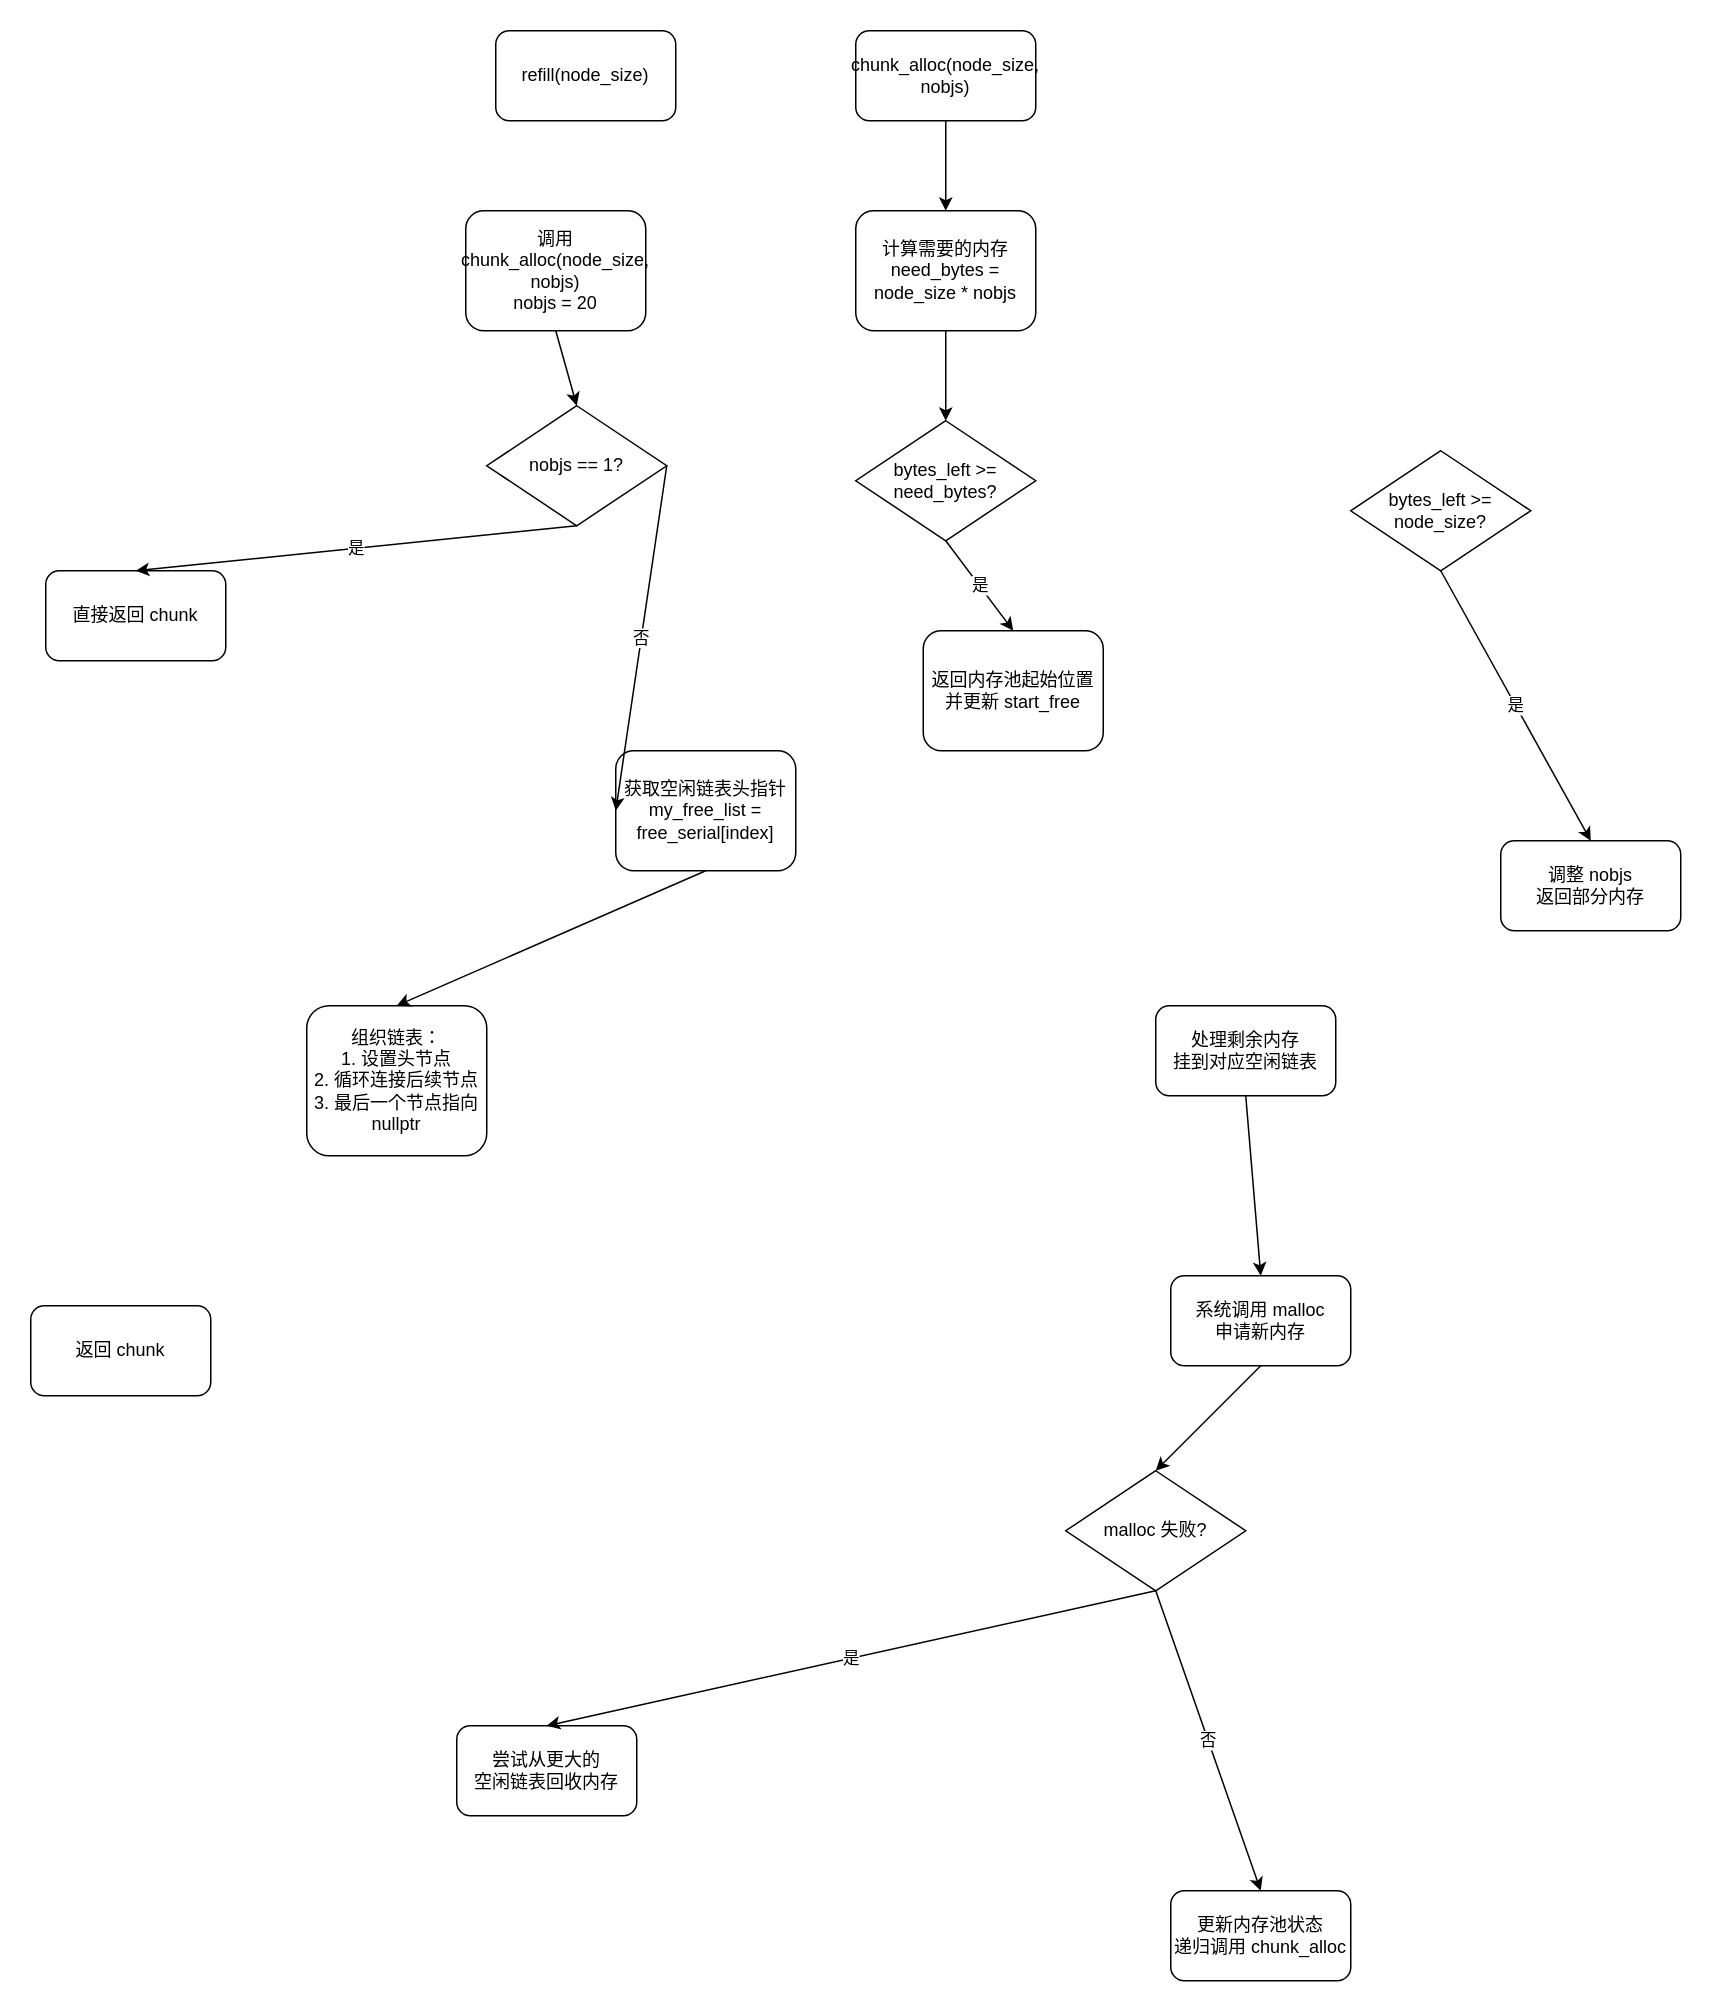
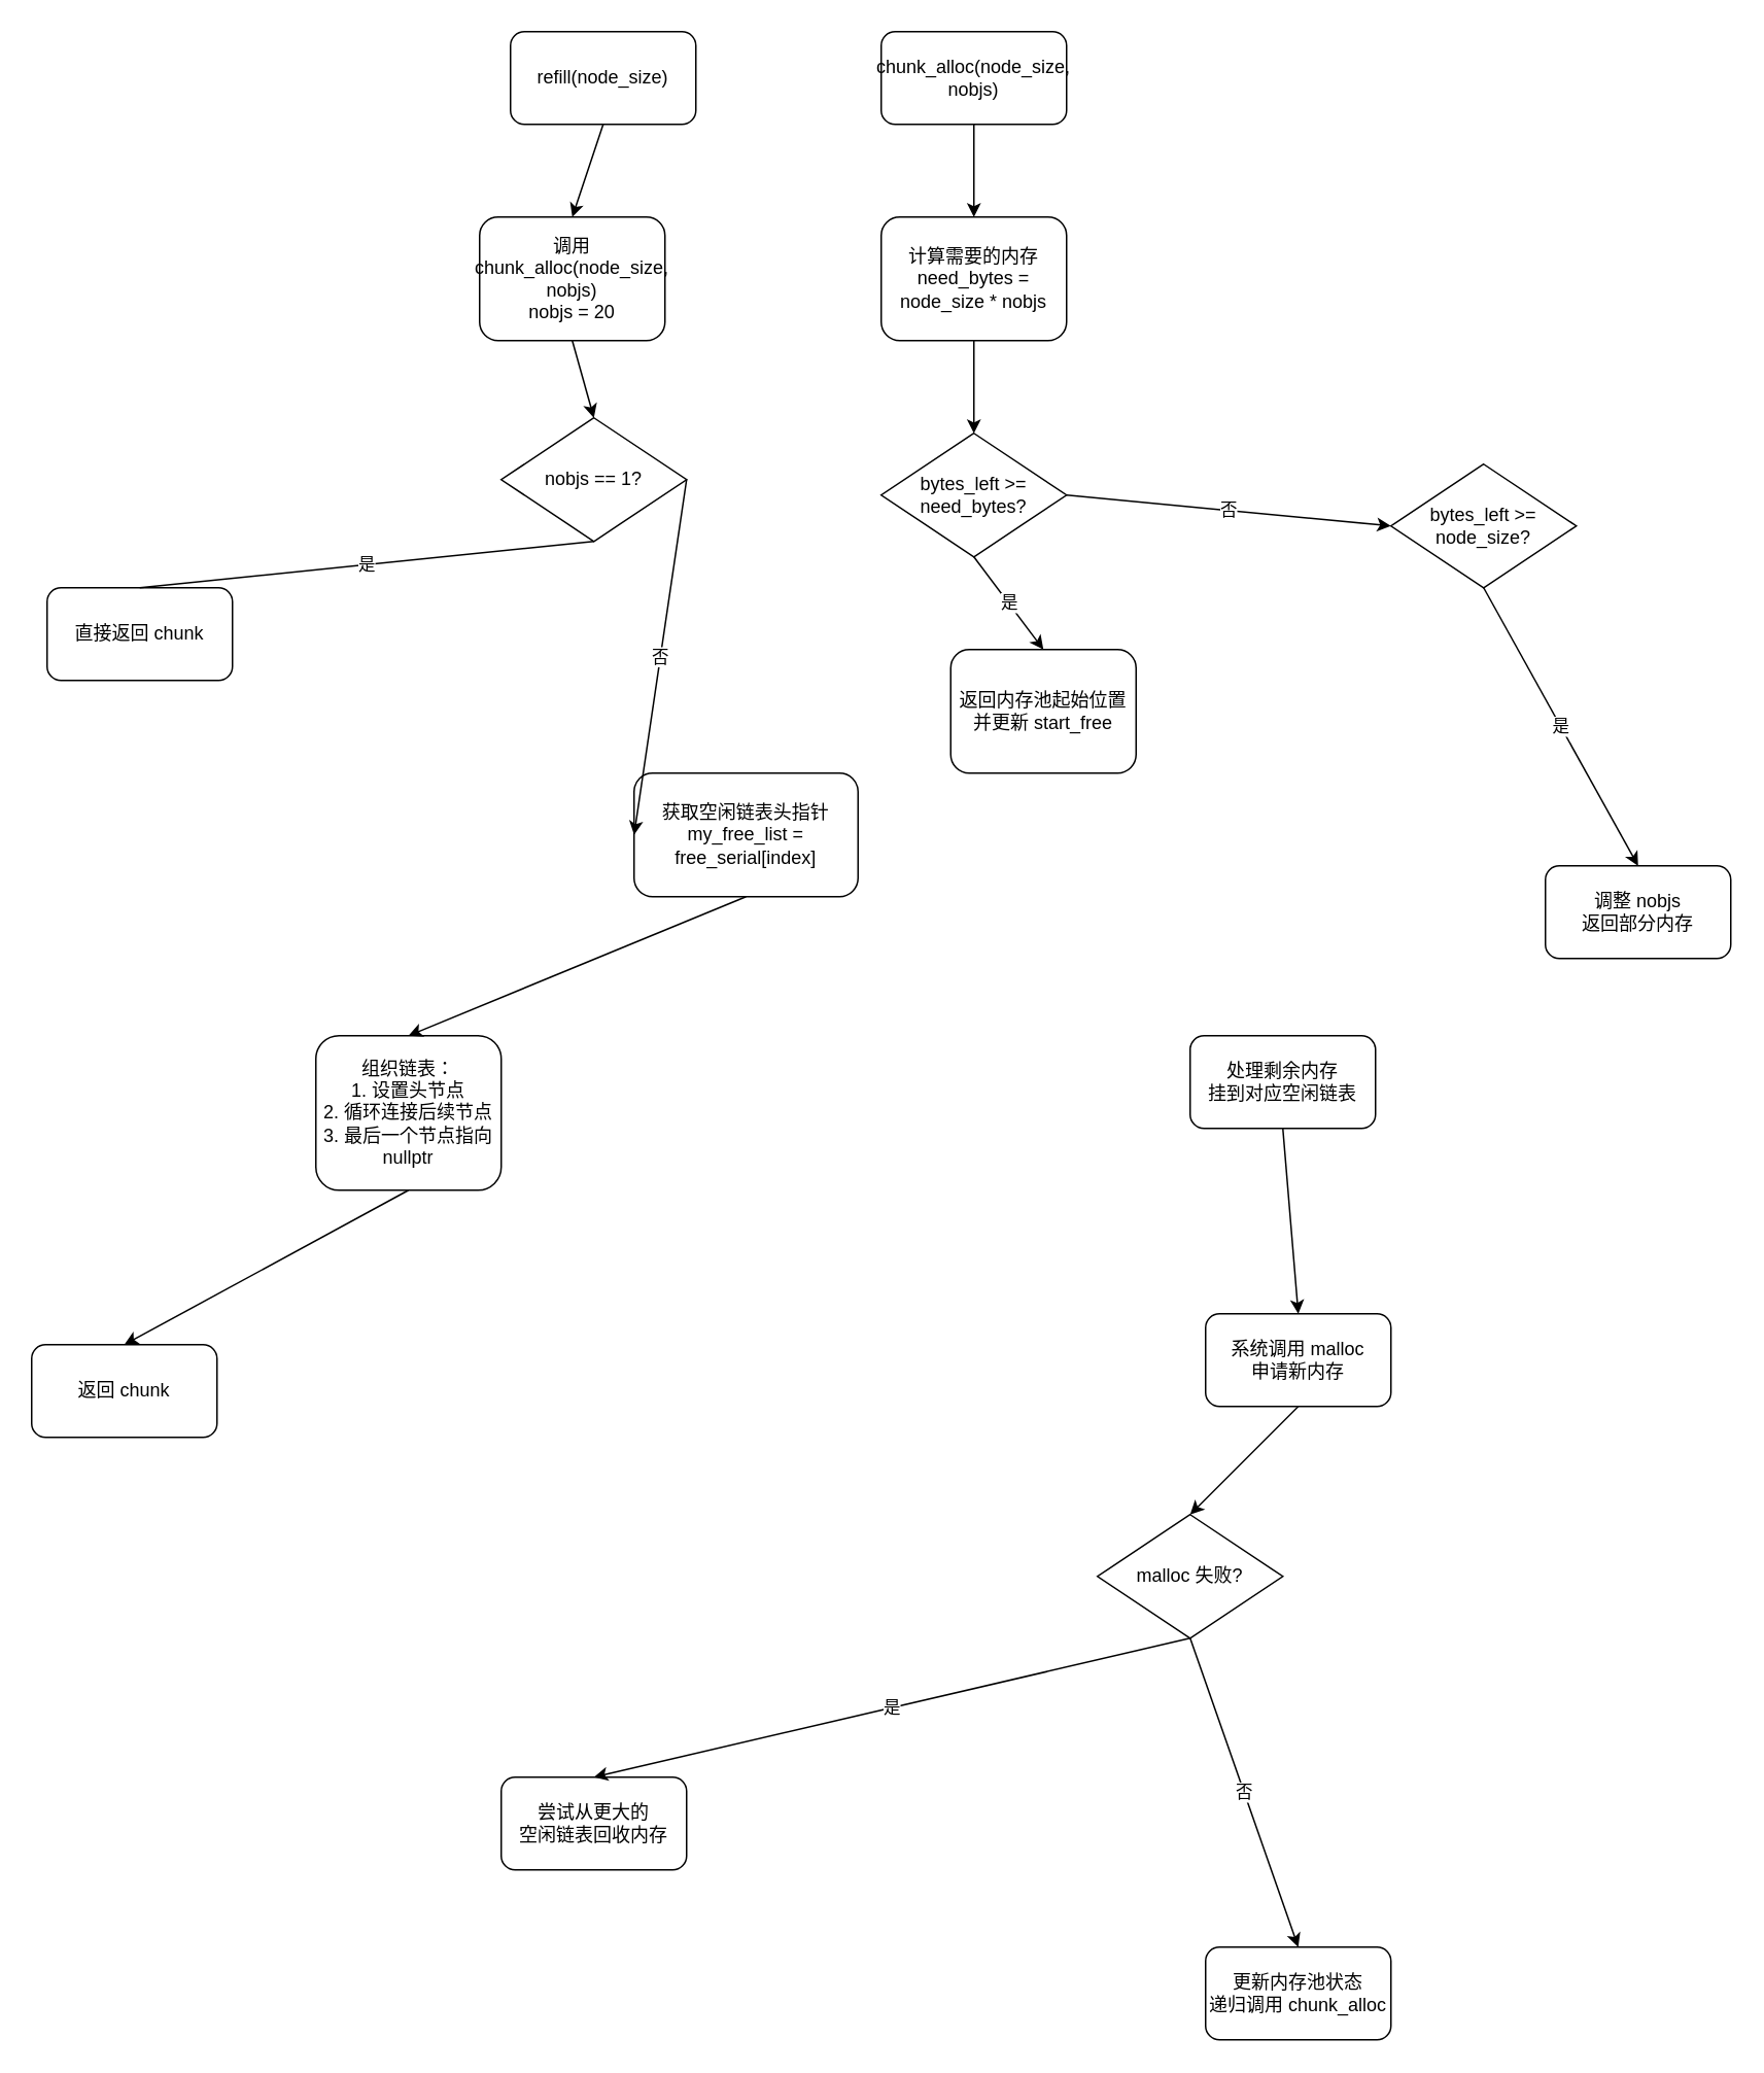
+ <mxCell id="20" value="" style="endArrow=classic;html=1;exitX=0.5;exitY=1;exitDx=0;exitDy=0;entryX=0.5;entryY=0;entryDx=0;entryDy=0;" parent="1" source="2" target="3" edge="1"><mxGeometry width="50" height="50" relative="1" as="geometry" /></mxCell>
+ <mxCell id="29" value="否" style="endArrow=classic;html=1;exitX=1;exitY=0.5;exitDx=0;exitDy=0;entryX=0;entryY=0.5;entryDx=0;entryDy=0;" parent="1" source="11" target="13" edge="1"><mxGeometry relative="1" as="geometry" /></mxCell>
- <mxCell id="22" value="是" style="endArrow=classic;html=1;exitX=0.5;exitY=1;exitDx=0;exitDy=0;entryX=0.5;entryY=0;entryDx=0;entryDy=0;" parent="1" source="4" target="5" edge="1"><mxGeometry relative="1" as="geometry" /></mxCell>
+ <mxCell id="22" value="是" style="endArrow=none;html=1;exitX=0.5;exitY=1;exitDx=0;exitDy=0;entryX=0.5;entryY=0;entryDx=0;entryDy=0;" parent="1" source="4" target="5" edge="1"><mxGeometry relative="1" as="geometry" /></mxCell>
- <mxCell id="6" value="获取空闲链表头指针&#10;my_free_list = free_serial[index]" style="rounded=1;whiteSpace=wrap;html=1;" parent="1" vertex="1"><mxGeometry x="410" y="500" width="120" height="80" as="geometry" /></mxCell>
+ <mxCell id="6" value="获取空闲链表头指针&#10;my_free_list = free_serial[index]" style="rounded=1;whiteSpace=wrap;html=1;" parent="1" vertex="1"><mxGeometry x="410" y="500" width="145" height="80" as="geometry" /></mxCell>
+ <mxCell id="25" value="" style="endArrow=classic;html=1;exitX=0.5;exitY=1;exitDx=0;exitDy=0;entryX=0.5;entryY=0;entryDx=0;entryDy=0;" parent="1" source="7" target="8" edge="1"><mxGeometry width="50" height="50" relative="1" as="geometry" /></mxCell>
- <mxCell id="18" value="尝试从更大的&#10;空闲链表回收内存" style="rounded=1;whiteSpace=wrap;html=1;" parent="1" vertex="1"><mxGeometry x="304" y="1150" width="120" height="60" as="geometry" /></mxCell>
+ <mxCell id="18" value="尝试从更大的&#10;空闲链表回收内存" style="rounded=1;whiteSpace=wrap;html=1;" parent="1" vertex="1"><mxGeometry x="324" y="1150" width="120" height="60" as="geometry" /></mxCell>
